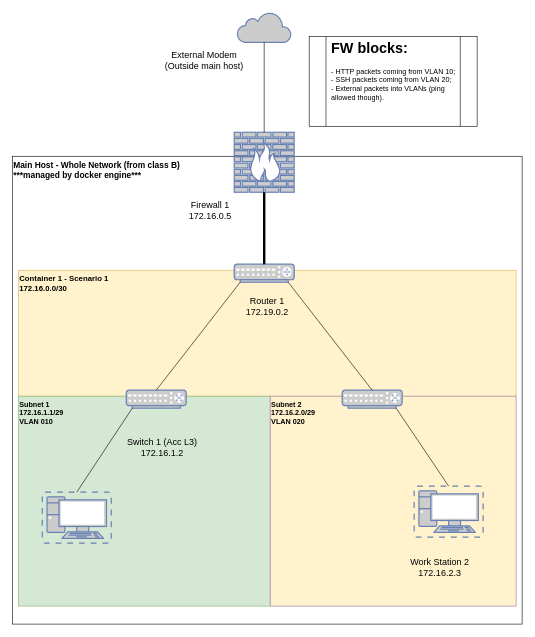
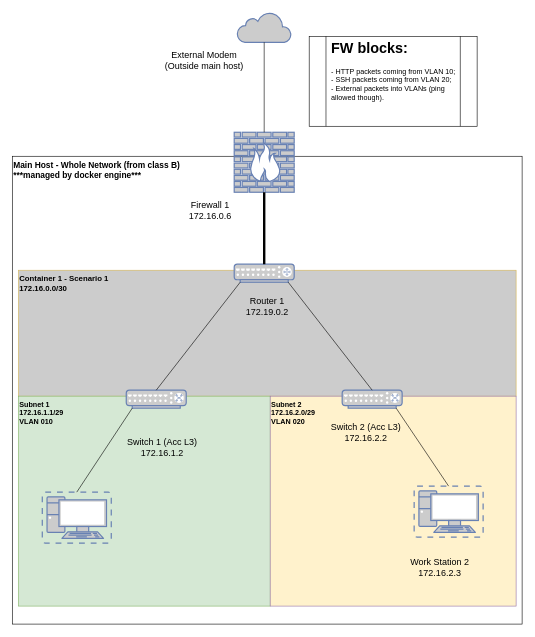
- <mxCell id="23" value="Firewall 1&lt;br&gt;172.16.0.5" style="text;html=1;align=center;verticalAlign=middle;whiteSpace=wrap;rounded=0;fontSize=15;" parent="1" vertex="1"><mxGeometry x="280" y="310" width="140" height="80" as="geometry" /></mxCell>
+ <mxCell id="23" value="Firewall 1&lt;br&gt;172.16.0.6" style="text;html=1;align=center;verticalAlign=middle;whiteSpace=wrap;rounded=0;fontSize=15;" parent="1" vertex="1"><mxGeometry x="280" y="310" width="140" height="80" as="geometry" /></mxCell>
- <mxCell id="3" value="&lt;b style=&quot;font-size: 13px;&quot;&gt;Container 1 - Scenario 1&lt;br&gt;172.16.0.0/30&lt;br&gt;&lt;/b&gt;" style="rounded=0;whiteSpace=wrap;html=1;fillColor=#fff2cc;strokeColor=#d6b656;verticalAlign=top;align=left;" parent="1" vertex="1"><mxGeometry x="30" y="450" width="830" height="210" as="geometry" /></mxCell>
+ <mxCell id="3" value="&lt;b style=&quot;font-size: 13px;&quot;&gt;Container 1 - Scenario 1&lt;br&gt;172.16.0.0/30&lt;br&gt;&lt;/b&gt;" style="rounded=0;whiteSpace=wrap;html=1;fillColor=#cccccc;strokeColor=#d6b656;verticalAlign=top;align=left;" parent="1" vertex="1"><mxGeometry x="30" y="450" width="830" height="210" as="geometry" /></mxCell>
+ <mxCell id="21" value="Switch 2 (Acc L3)&lt;br&gt;172.16.2.2" style="text;html=1;align=center;verticalAlign=middle;whiteSpace=wrap;rounded=0;fontSize=15;" parent="1" vertex="1"><mxGeometry x="540" y="680" width="140" height="80" as="geometry" /></mxCell>
